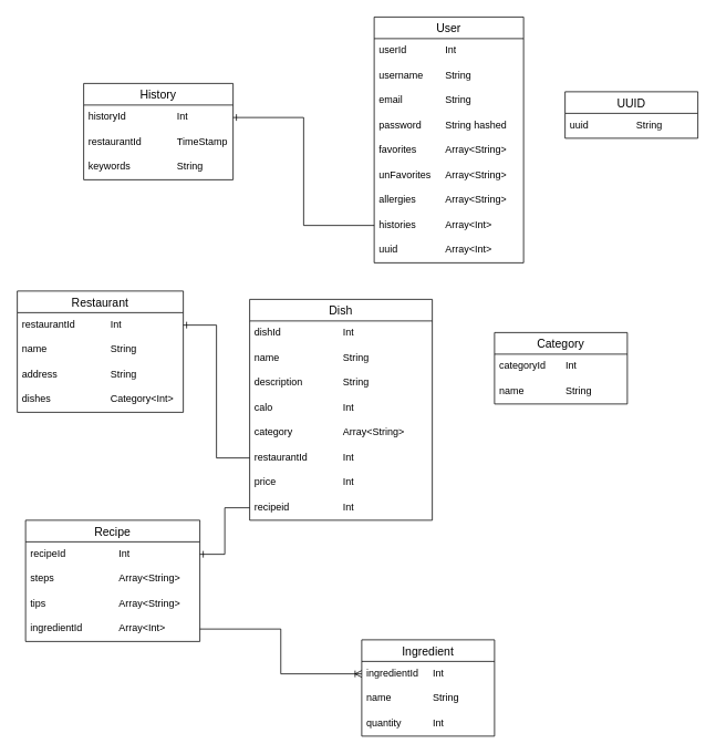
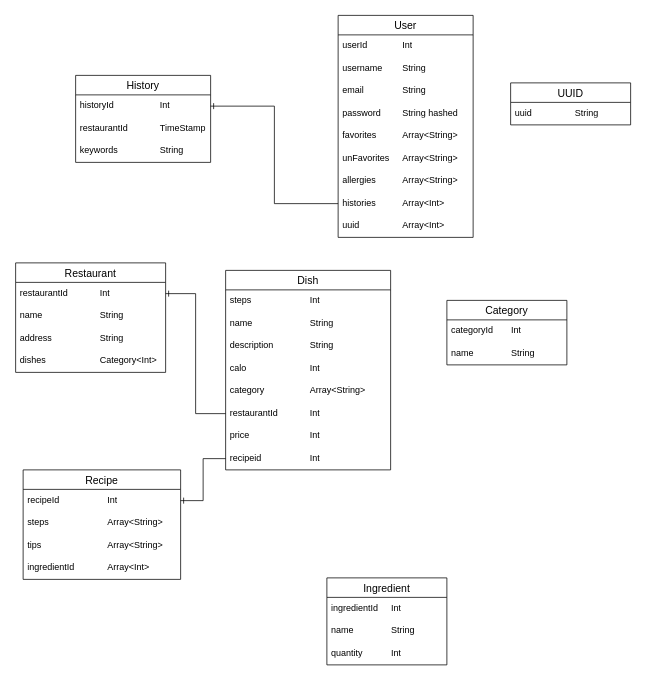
- <mxCell id="21" value="dishId&lt;span style=&quot;white-space: pre;&quot;&gt;&#09;&lt;/span&gt;&lt;span style=&quot;white-space: pre;&quot;&gt;&#09;&lt;/span&gt;&lt;span style=&quot;white-space: pre;&quot;&gt;&#09;Int&lt;/span&gt;" style="text;strokeColor=none;fillColor=none;spacingLeft=4;spacingRight=4;overflow=hidden;rotatable=0;points=[[0,0.5],[1,0.5]];portConstraint=eastwest;fontSize=12;whiteSpace=wrap;html=1;" parent="20" vertex="1"><mxGeometry y="26" width="220" height="30" as="geometry" /></mxCell>
+ <mxCell id="21" value="steps&lt;span style=&quot;white-space: pre;&quot;&gt;&#09;&lt;/span&gt;&lt;span style=&quot;white-space: pre;&quot;&gt;&#09;&lt;/span&gt;&lt;span style=&quot;white-space: pre;&quot;&gt;&#09;Int&lt;/span&gt;" style="text;strokeColor=none;fillColor=none;spacingLeft=4;spacingRight=4;overflow=hidden;rotatable=0;points=[[0,0.5],[1,0.5]];portConstraint=eastwest;fontSize=12;whiteSpace=wrap;html=1;" parent="20" vertex="1"><mxGeometry y="26" width="220" height="30" as="geometry" /></mxCell>
- <mxCell id="19" style="edgeStyle=orthogonalEdgeStyle;rounded=0;orthogonalLoop=1;jettySize=auto;html=1;exitX=1;exitY=0.5;exitDx=0;exitDy=0;entryX=0;entryY=0.5;entryDx=0;entryDy=0;endArrow=ERoneToMany;endFill=0;" parent="1" source="6" target="16" edge="1"><mxGeometry relative="1" as="geometry" /></mxCell>
